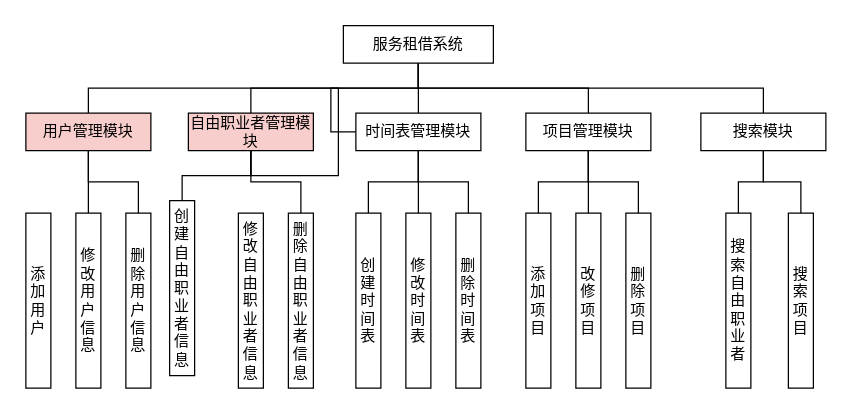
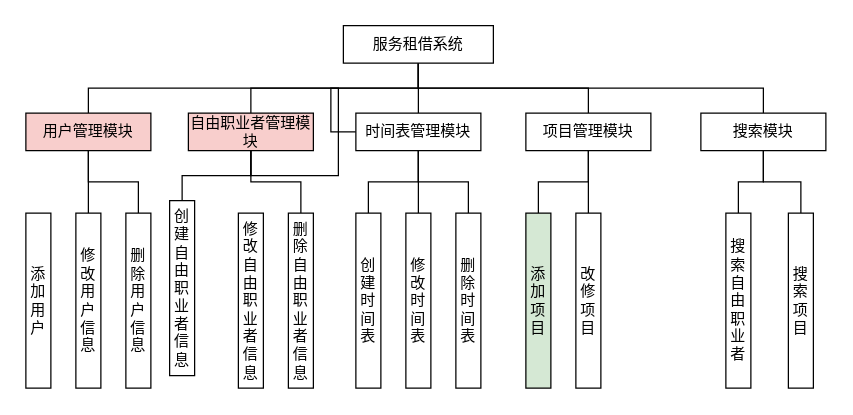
- <mxCell id="21" style="edgeStyle=orthogonalEdgeStyle;rounded=0;orthogonalLoop=1;jettySize=auto;html=1;exitX=0.5;exitY=1;exitDx=0;exitDy=0;entryX=0.5;entryY=0;entryDx=0;entryDy=0;endArrow=none;endFill=0;" edge="1" parent="1" source="22" target="37"><mxGeometry relative="1" as="geometry" /></mxCell>
- <mxCell id="36" value="添加项目" style="rounded=0;whiteSpace=wrap;html=1;align=center;" vertex="1" parent="1"><mxGeometry x="420" y="170" width="20" height="140" as="geometry" /></mxCell>
+ <mxCell id="36" value="添加项目" style="rounded=0;whiteSpace=wrap;html=1;align=center;fillColor=#d5e8d4;" vertex="1" parent="1"><mxGeometry x="420" y="170" width="20" height="140" as="geometry" /></mxCell>
- <mxCell id="37" value="删除项目" style="rounded=0;whiteSpace=wrap;html=1;align=center;" vertex="1" parent="1"><mxGeometry x="500" y="170" width="20" height="140" as="geometry" /></mxCell>
